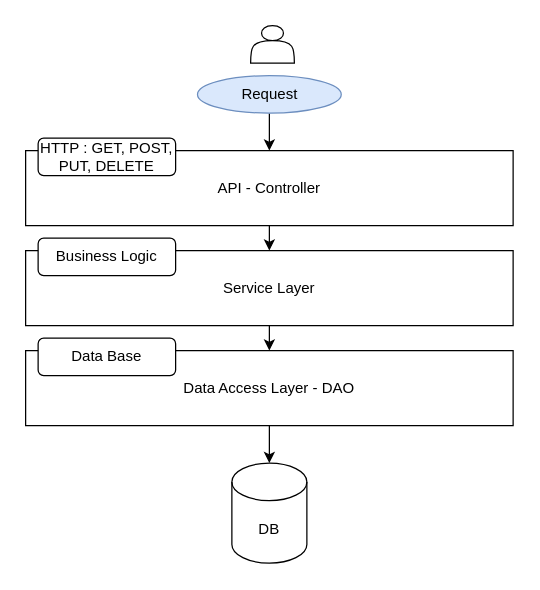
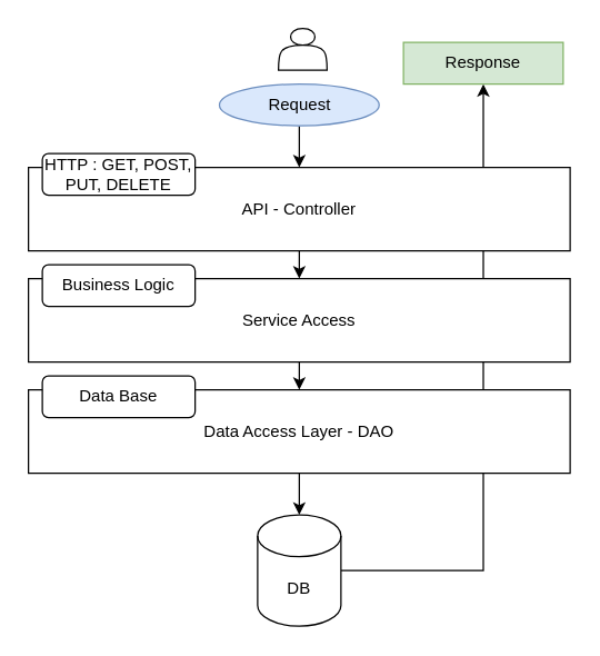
+ <mxCell id="15" value="Response" style="rounded=0;whiteSpace=wrap;html=1;fillColor=#d5e8d4;strokeColor=#82b366;" vertex="1" parent="1"><mxGeometry x="290" y="30" width="115" height="30" as="geometry" /></mxCell>
- <mxCell id="4" value="Service Layer" style="rounded=0;whiteSpace=wrap;html=1;" vertex="1" parent="1"><mxGeometry x="20" y="200" width="390" height="60" as="geometry" /></mxCell>
+ <mxCell id="4" value="Service Access" style="rounded=0;whiteSpace=wrap;html=1;" vertex="1" parent="1"><mxGeometry x="20" y="200" width="390" height="60" as="geometry" /></mxCell>
+ <mxCell id="2" style="edgeStyle=orthogonalEdgeStyle;rounded=0;orthogonalLoop=1;jettySize=auto;html=1;entryX=0.5;entryY=1;entryDx=0;entryDy=0;" edge="1" parent="1" source="14" target="15"><mxGeometry relative="1" as="geometry" /></mxCell>
